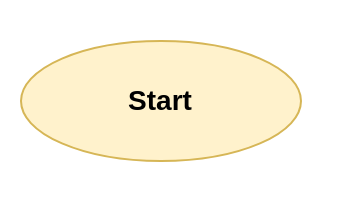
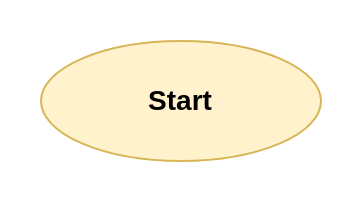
- <mxCell id="2" value="&lt;b&gt;&lt;font style=&quot;font-size: 14px;&quot;&gt;Start&lt;/font&gt;&lt;/b&gt;" style="ellipse;whiteSpace=wrap;html=1;fillColor=#fff2cc;strokeColor=#d6b656;" vertex="1" parent="1"><mxGeometry x="10" y="20" width="140" height="60" as="geometry" /></mxCell>
+ <mxCell id="2" value="&lt;b&gt;&lt;font style=&quot;font-size: 14px;&quot;&gt;Start&lt;/font&gt;&lt;/b&gt;" style="ellipse;whiteSpace=wrap;html=1;fillColor=#fff2cc;strokeColor=#d6b656;" vertex="1" parent="1"><mxGeometry x="20" y="20" width="140" height="60" as="geometry" /></mxCell>
